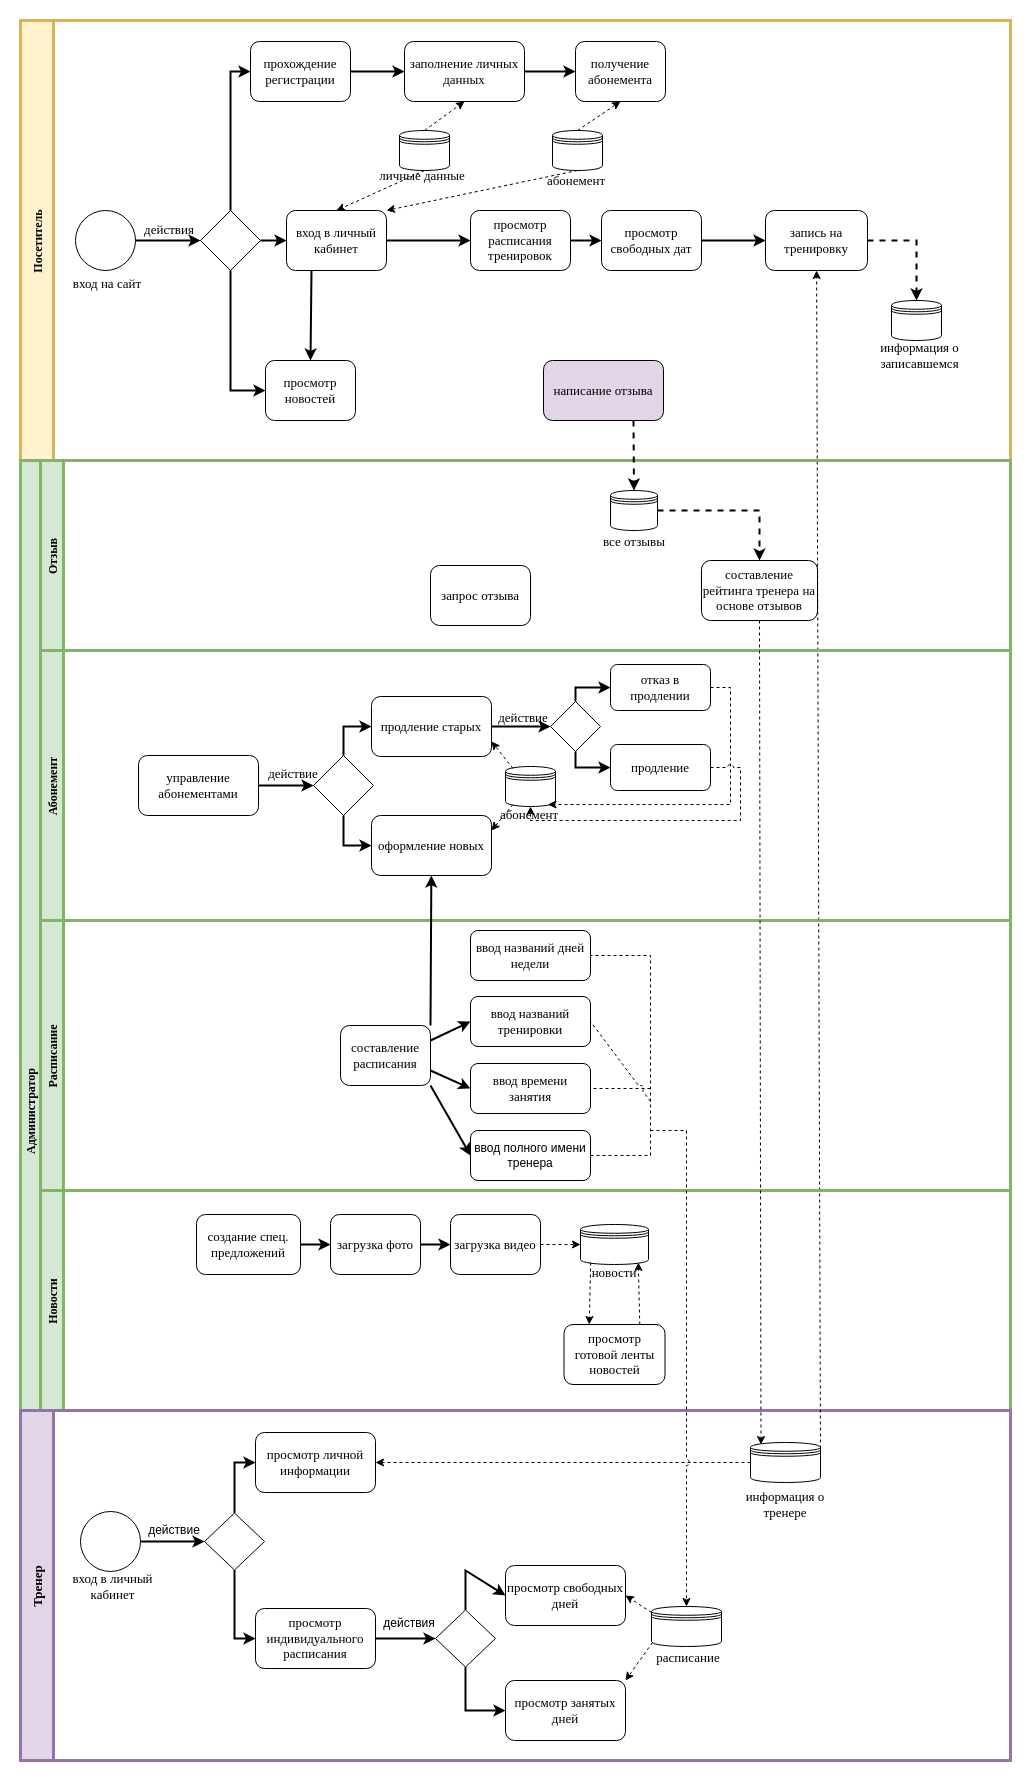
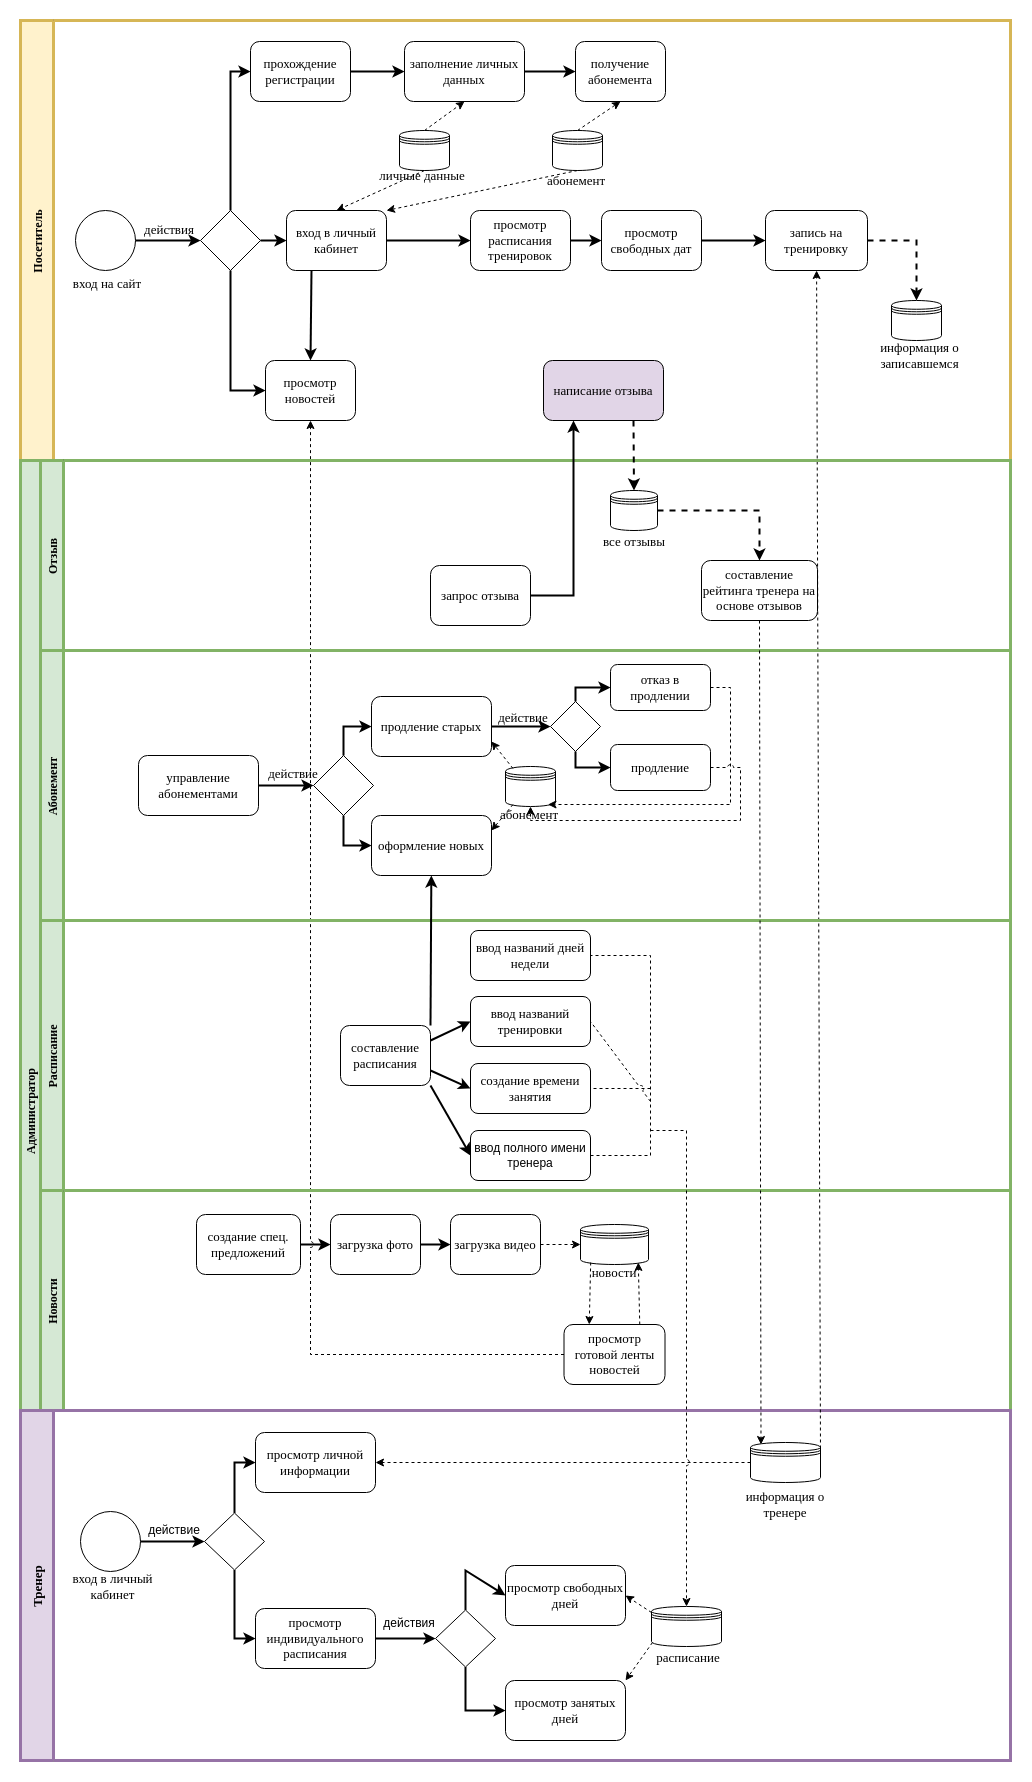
+ <mxCell id="118" value="" style="endArrow=classic;html=1;rounded=0;exitX=1;exitY=0.5;exitDx=0;exitDy=0;entryX=0.25;entryY=1;entryDx=0;entryDy=0;strokeWidth=2;fontSize=13;fontFamily=Verdana;" edge="1" parent="1" source="79" target="6"><mxGeometry width="50" height="50" relative="1" as="geometry"><mxPoint x="510" y="550" as="sourcePoint" /><mxPoint x="560" y="500" as="targetPoint" /><Array as="points"><mxPoint x="573" y="595" /></Array></mxGeometry></mxCell>
+ <mxCell id="76" value="" style="endArrow=classic;html=1;rounded=0;dashed=1;jumpStyle=arc;entryX=0.5;entryY=1;entryDx=0;entryDy=0;exitX=0;exitY=0.5;exitDx=0;exitDy=0;" edge="1" parent="2" source="40" target="16"><mxGeometry width="50" height="50" relative="1" as="geometry"><mxPoint x="290" y="1340" as="sourcePoint" /><mxPoint x="550" y="560" as="targetPoint" /><Array as="points"><mxPoint x="290" y="1334" /></Array></mxGeometry></mxCell>
- <mxCell id="110" value="ввод времени занятия" style="rounded=1;whiteSpace=wrap;html=1;fontSize=13;fontFamily=Verdana;" vertex="1" parent="106"><mxGeometry x="430" y="143" width="120" height="50" as="geometry" /></mxCell>
+ <mxCell id="110" value="создание времени занятия" style="rounded=1;whiteSpace=wrap;html=1;fontSize=13;fontFamily=Verdana;" vertex="1" parent="106"><mxGeometry x="430" y="143" width="120" height="50" as="geometry" /></mxCell>
